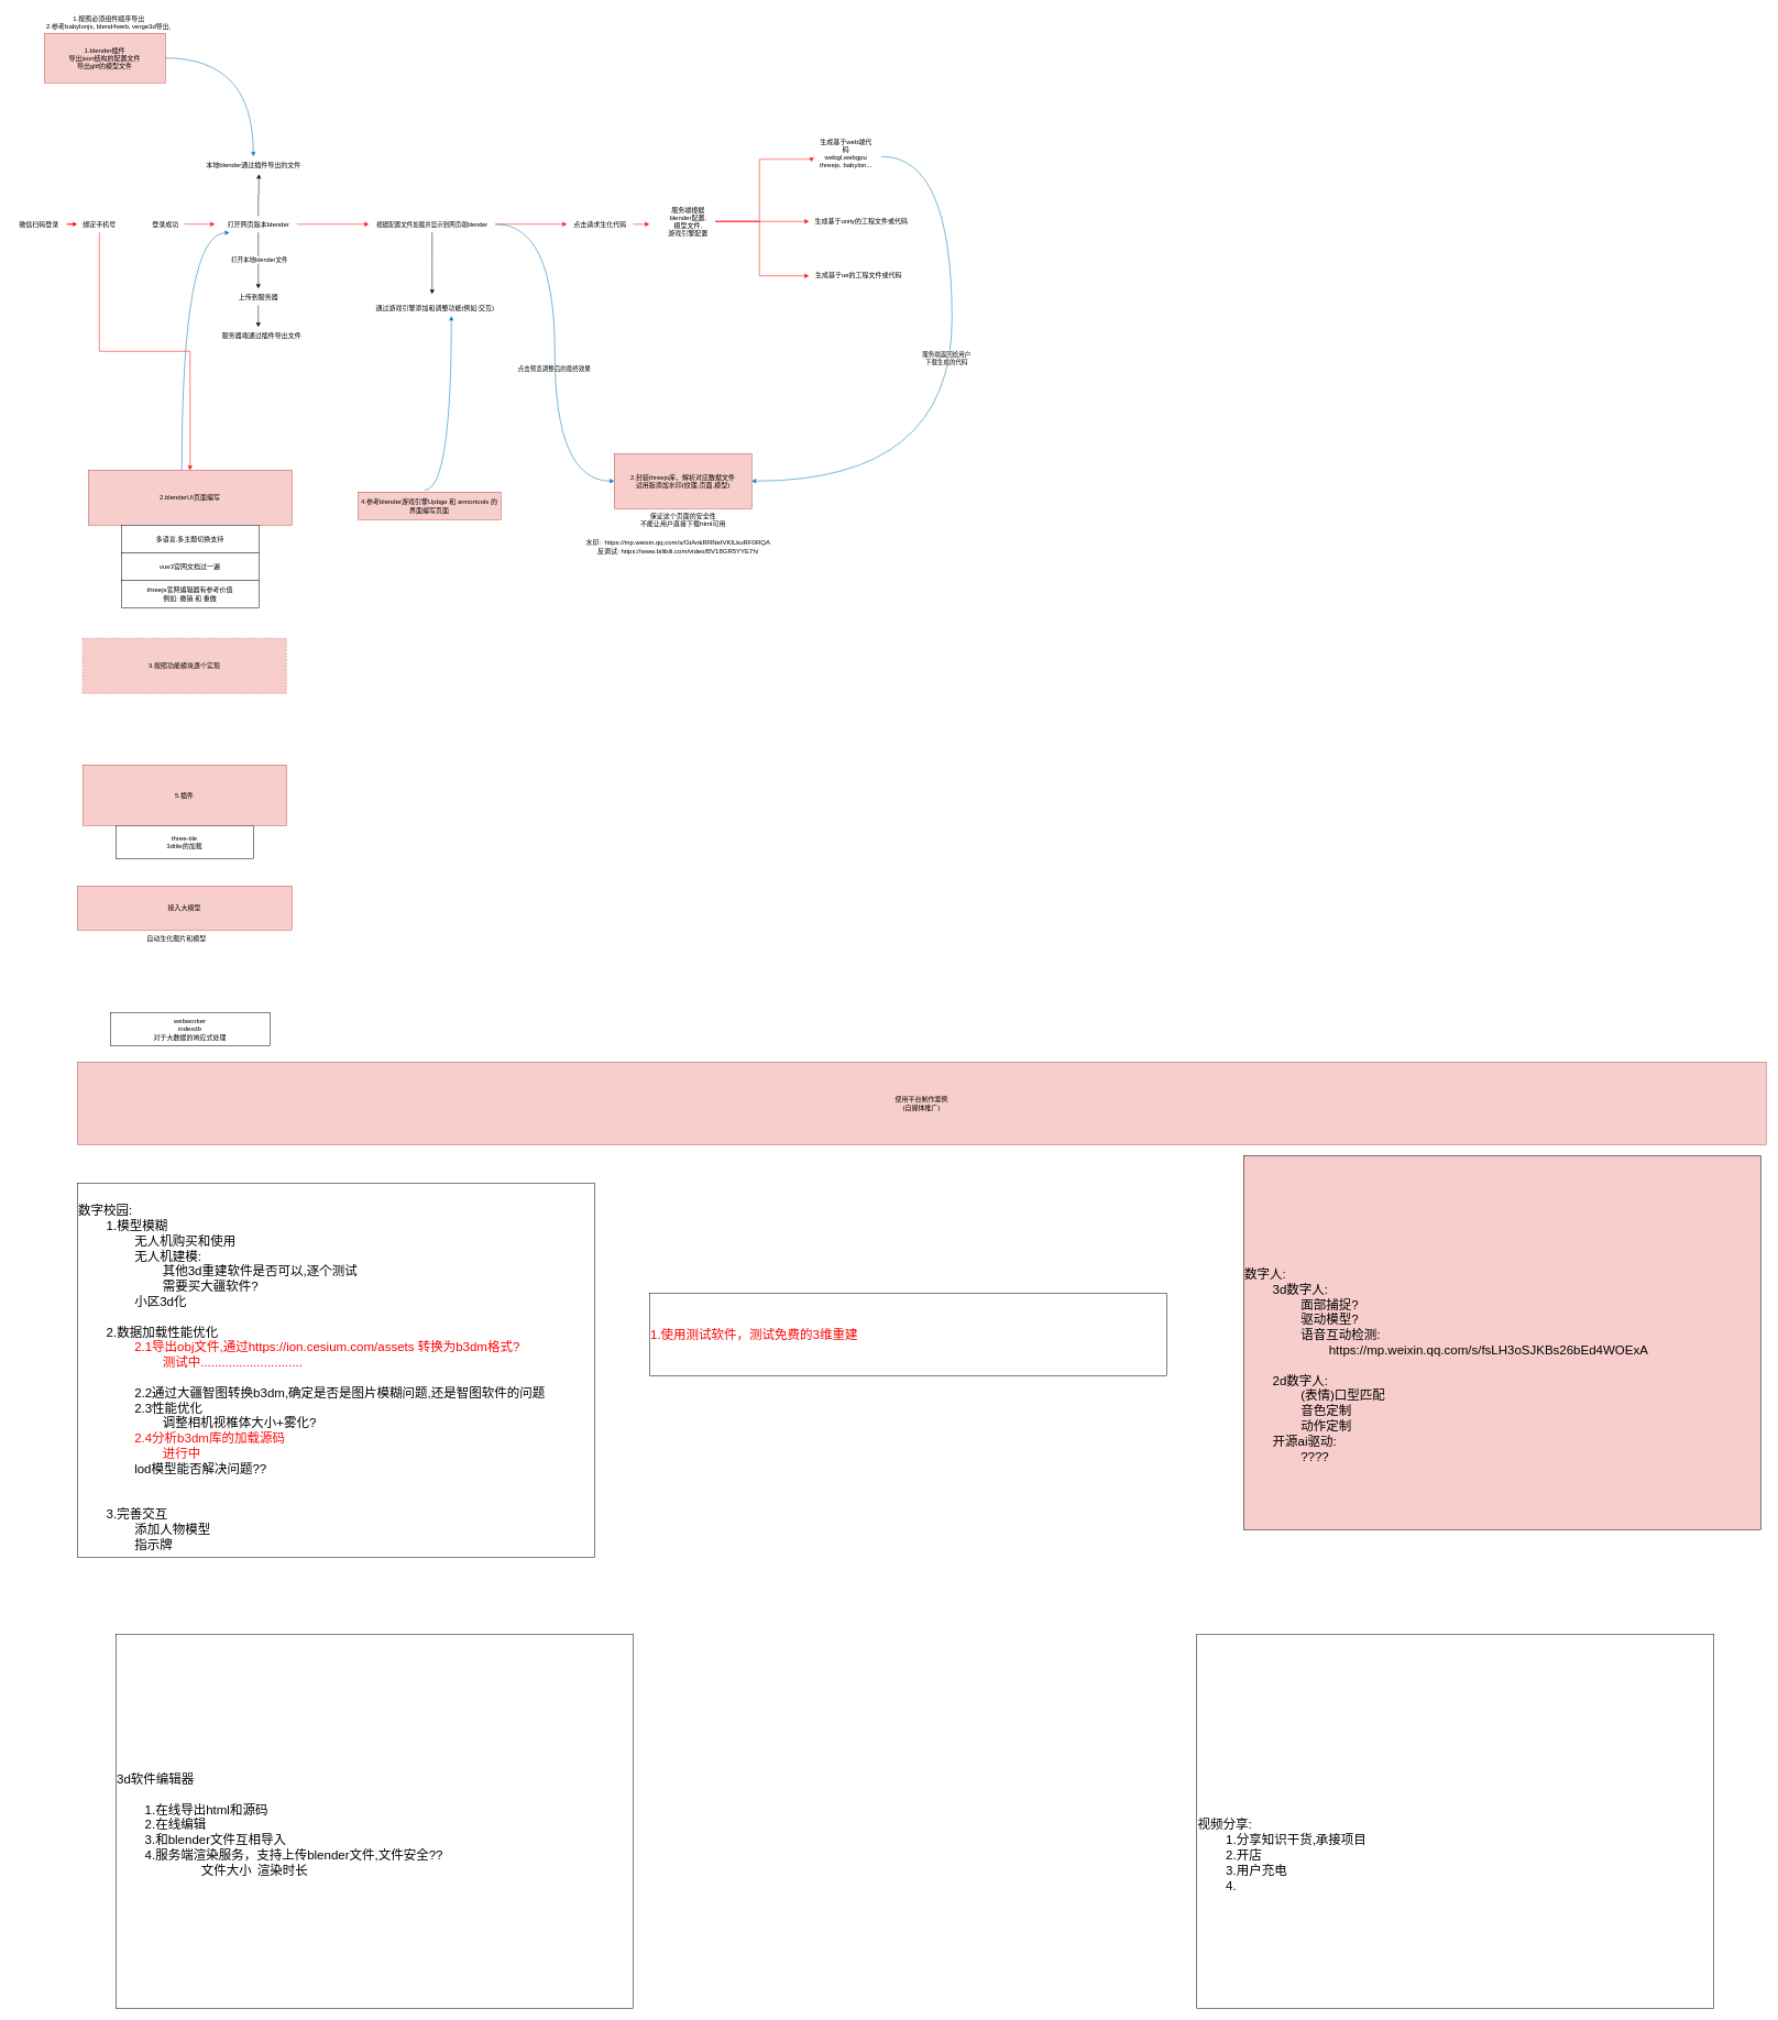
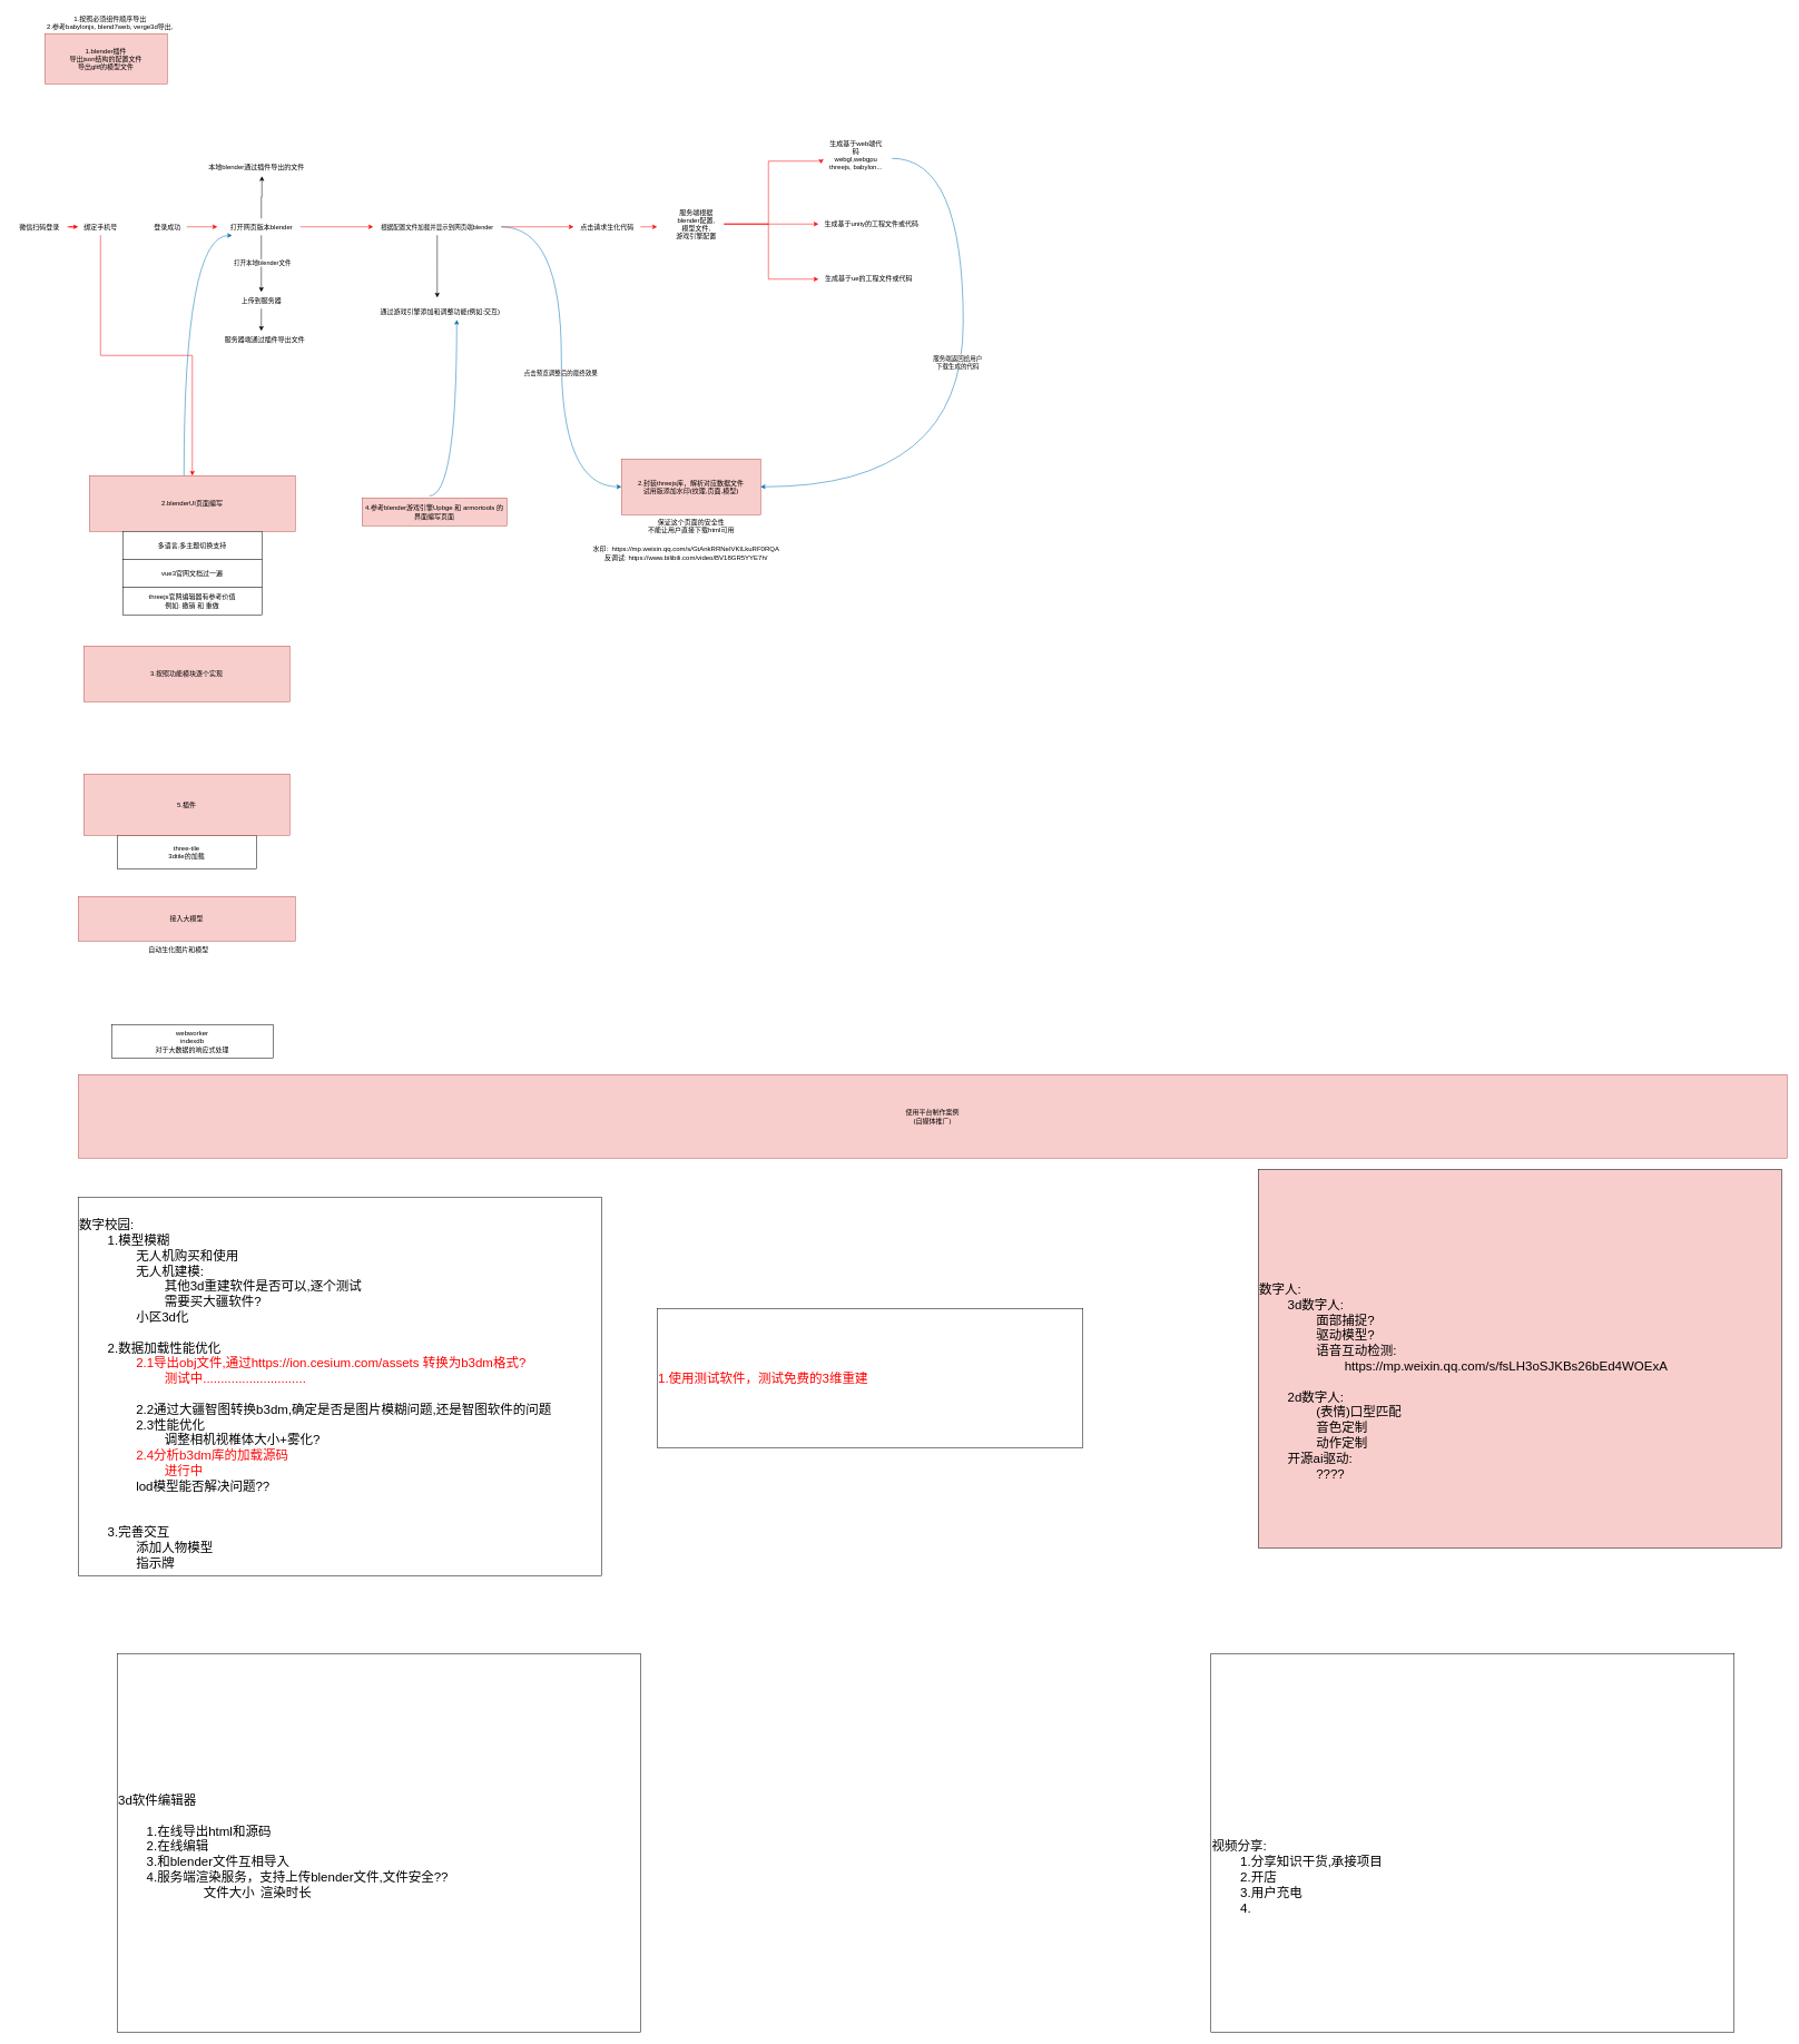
- <mxCell id="57" value="1.按照必须组件顺序导出&lt;div&gt;2.参考babylonjs, blend4web, verge3d导出,&lt;/div&gt;" style="text;html=1;align=center;verticalAlign=middle;resizable=0;points=[];autosize=1;strokeColor=none;fillColor=none;" parent="1" vertex="1"><mxGeometry x="72" y="20" width="250" height="40" as="geometry" /></mxCell>
+ <mxCell id="57" value="1.按照必须组件顺序导出&lt;div&gt;2.参考babylonjs, blend7web, verge3d导出,&lt;/div&gt;" style="text;html=1;align=center;verticalAlign=middle;resizable=0;points=[];autosize=1;strokeColor=none;fillColor=none;" parent="1" vertex="1"><mxGeometry x="72" y="20" width="250" height="40" as="geometry" /></mxCell>
- <mxCell id="49" style="edgeStyle=orthogonalEdgeStyle;rounded=0;orthogonalLoop=1;jettySize=auto;html=1;entryX=0.5;entryY=-0.01;entryDx=0;entryDy=0;entryPerimeter=0;curved=1;strokeColor=#006EAF;fillColor=#1ba1e2;" parent="1" source="48" target="26" edge="1"><mxGeometry relative="1" as="geometry" /></mxCell>
- <mxCell id="11" value="&lt;font&gt;3.按照功能模块逐个实现&lt;/font&gt;" style="whiteSpace=wrap;html=1;fillColor=#f8cecc;strokeColor=#b85450;dashed=1;" parent="1" vertex="1"><mxGeometry x="150" y="1160" width="370" height="100" as="geometry" /></mxCell>
+ <mxCell id="11" value="&lt;font&gt;3.按照功能模块逐个实现&lt;/font&gt;" style="whiteSpace=wrap;html=1;fillColor=#f8cecc;strokeColor=#b85450;" parent="1" vertex="1"><mxGeometry x="150" y="1160" width="370" height="100" as="geometry" /></mxCell>
- <mxCell id="3" value="&lt;span style=&quot;font-size: 23px;&quot;&gt;&lt;font style=&quot;color: rgb(255, 0, 0);&quot;&gt;1.使用测试软件，测试免费的3维重建&lt;/font&gt;&lt;/span&gt;" style="whiteSpace=wrap;html=1;align=left;strokeColor=#000000;" parent="1" vertex="1"><mxGeometry x="1180" y="2350" width="940" height="150" as="geometry" /></mxCell>
+ <mxCell id="3" value="&lt;span style=&quot;font-size: 23px;&quot;&gt;&lt;font style=&quot;color: rgb(255, 0, 0);&quot;&gt;1.使用测试软件，测试免费的3维重建&lt;/font&gt;&lt;/span&gt;" style="whiteSpace=wrap;html=1;align=left;strokeColor=#000000;" parent="1" vertex="1"><mxGeometry x="1180" y="2350" width="765" height="250" as="geometry" /></mxCell>
